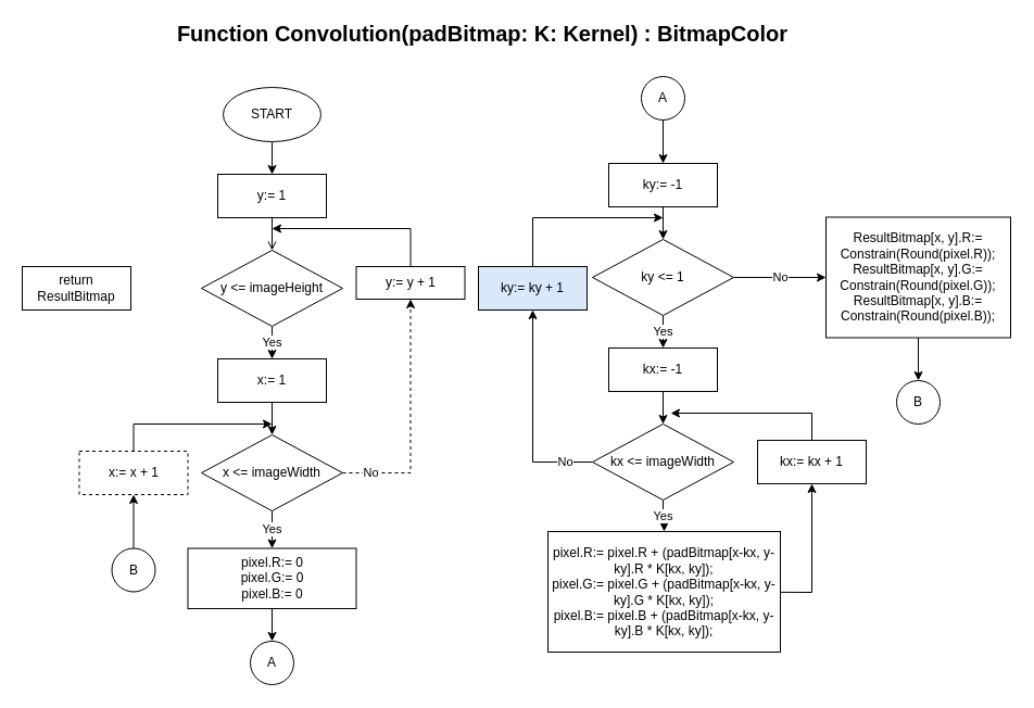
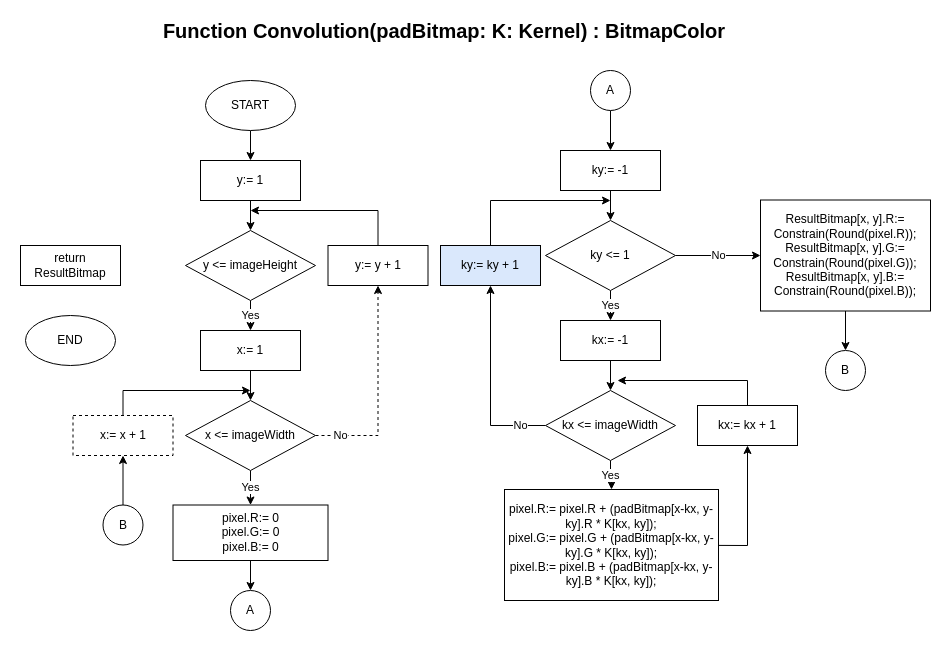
- <mxCell id="5" value="" style="edgeStyle=orthogonalEdgeStyle;rounded=0;orthogonalLoop=1;jettySize=auto;html=1;endArrow=open;" edge="1" parent="1" source="6" target="8"><mxGeometry relative="1" as="geometry" /></mxCell>
+ <mxCell id="5" value="" style="edgeStyle=orthogonalEdgeStyle;rounded=0;orthogonalLoop=1;jettySize=auto;html=1;" edge="1" parent="1" source="6" target="8"><mxGeometry relative="1" as="geometry" /></mxCell>
- <mxCell id="43" value="y:= y + 1" style="rounded=0;whiteSpace=wrap;html=1;" vertex="1" parent="1"><mxGeometry x="327.5" y="245" width="100" height="30" as="geometry" /></mxCell>
+ <mxCell id="43" value="y:= y + 1" style="rounded=0;whiteSpace=wrap;html=1;" vertex="1" parent="1"><mxGeometry x="327.5" y="245" width="100" height="40" as="geometry" /></mxCell>
+ <mxCell id="45" value="END" style="ellipse;whiteSpace=wrap;html=1;" vertex="1" parent="1"><mxGeometry x="25" y="315" width="90" height="50" as="geometry" /></mxCell>
